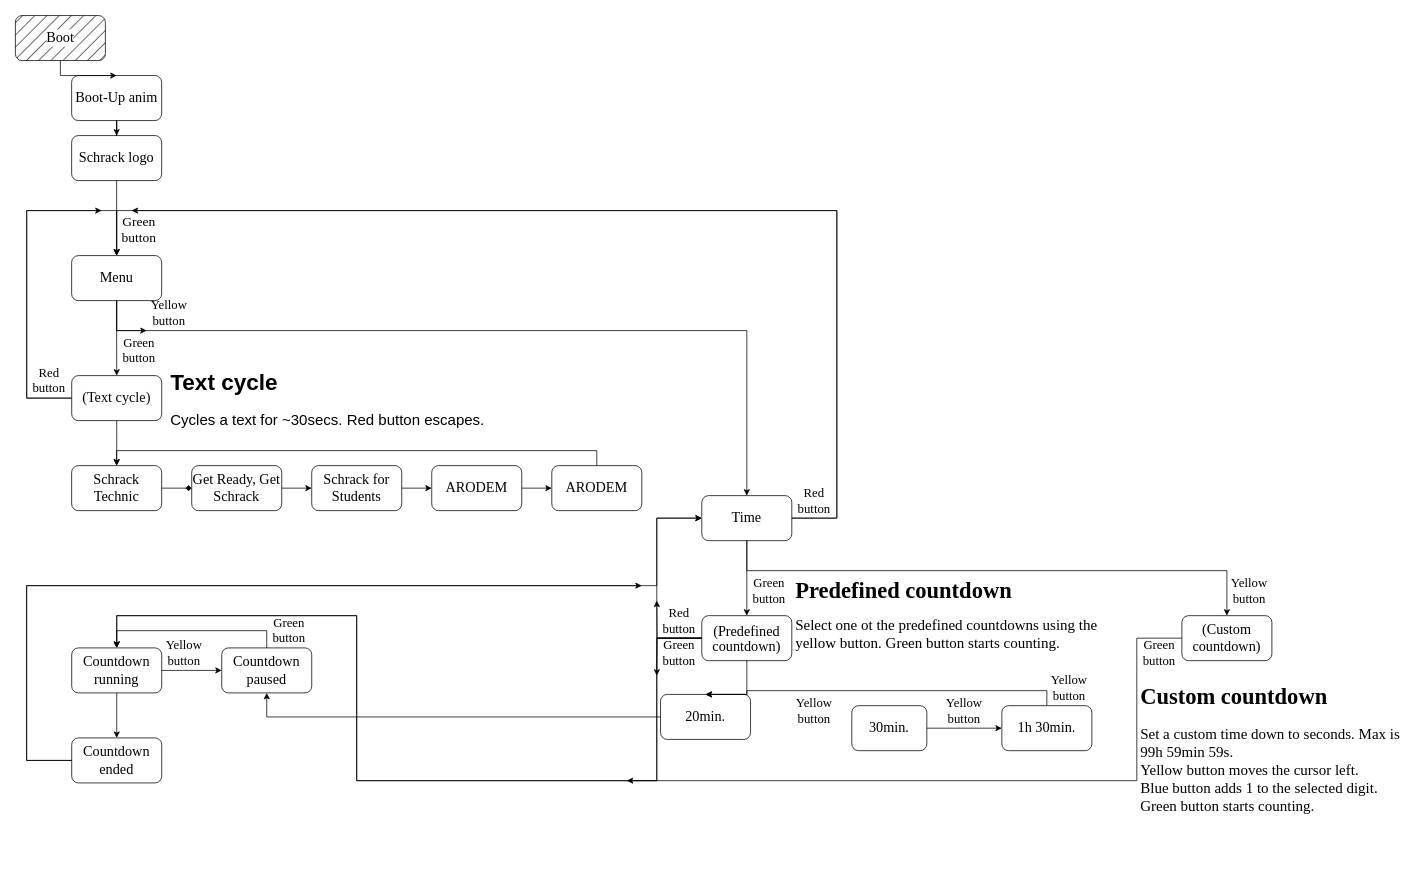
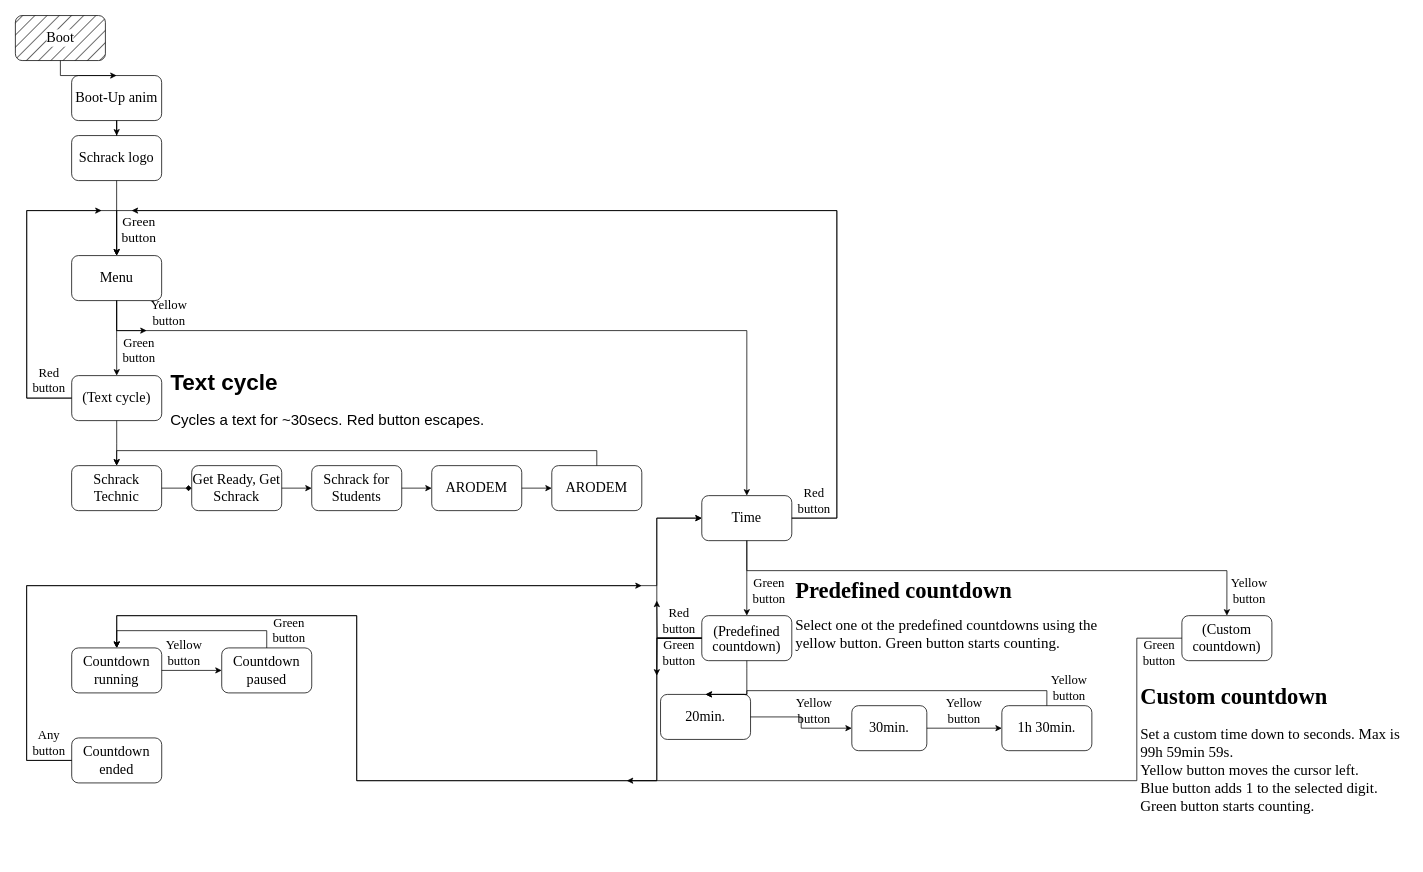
- <mxCell id="49" style="edgeStyle=orthogonalEdgeStyle;rounded=0;orthogonalLoop=1;jettySize=auto;html=1;" parent="1" source="50" target="66" edge="1"><mxGeometry relative="1" as="geometry" /></mxCell>
+ <mxCell id="49" style="edgeStyle=orthogonalEdgeStyle;rounded=0;orthogonalLoop=1;jettySize=auto;html=1;entryX=0;entryY=0.5;entryDx=0;entryDy=0;" parent="1" source="50" target="52" edge="1"><mxGeometry relative="1" as="geometry" /></mxCell>
- <mxCell id="62" style="edgeStyle=orthogonalEdgeStyle;rounded=0;orthogonalLoop=1;jettySize=auto;html=1;" parent="1" source="63" target="71" edge="1"><mxGeometry relative="1" as="geometry"><Array as="points"><mxPoint x="155" y="950" /><mxPoint x="155" y="950" /></Array></mxGeometry></mxCell>
+ <mxCell id="72" value="&lt;div&gt;Any button&lt;/div&gt;" style="text;html=1;strokeColor=none;fillColor=none;align=center;verticalAlign=bottom;whiteSpace=wrap;rounded=0;fontFamily=Consolas;fontSize=17;fontColor=default;" parent="1" vertex="1"><mxGeometry x="35.09" y="983" width="60" height="30" as="geometry" /></mxCell>
